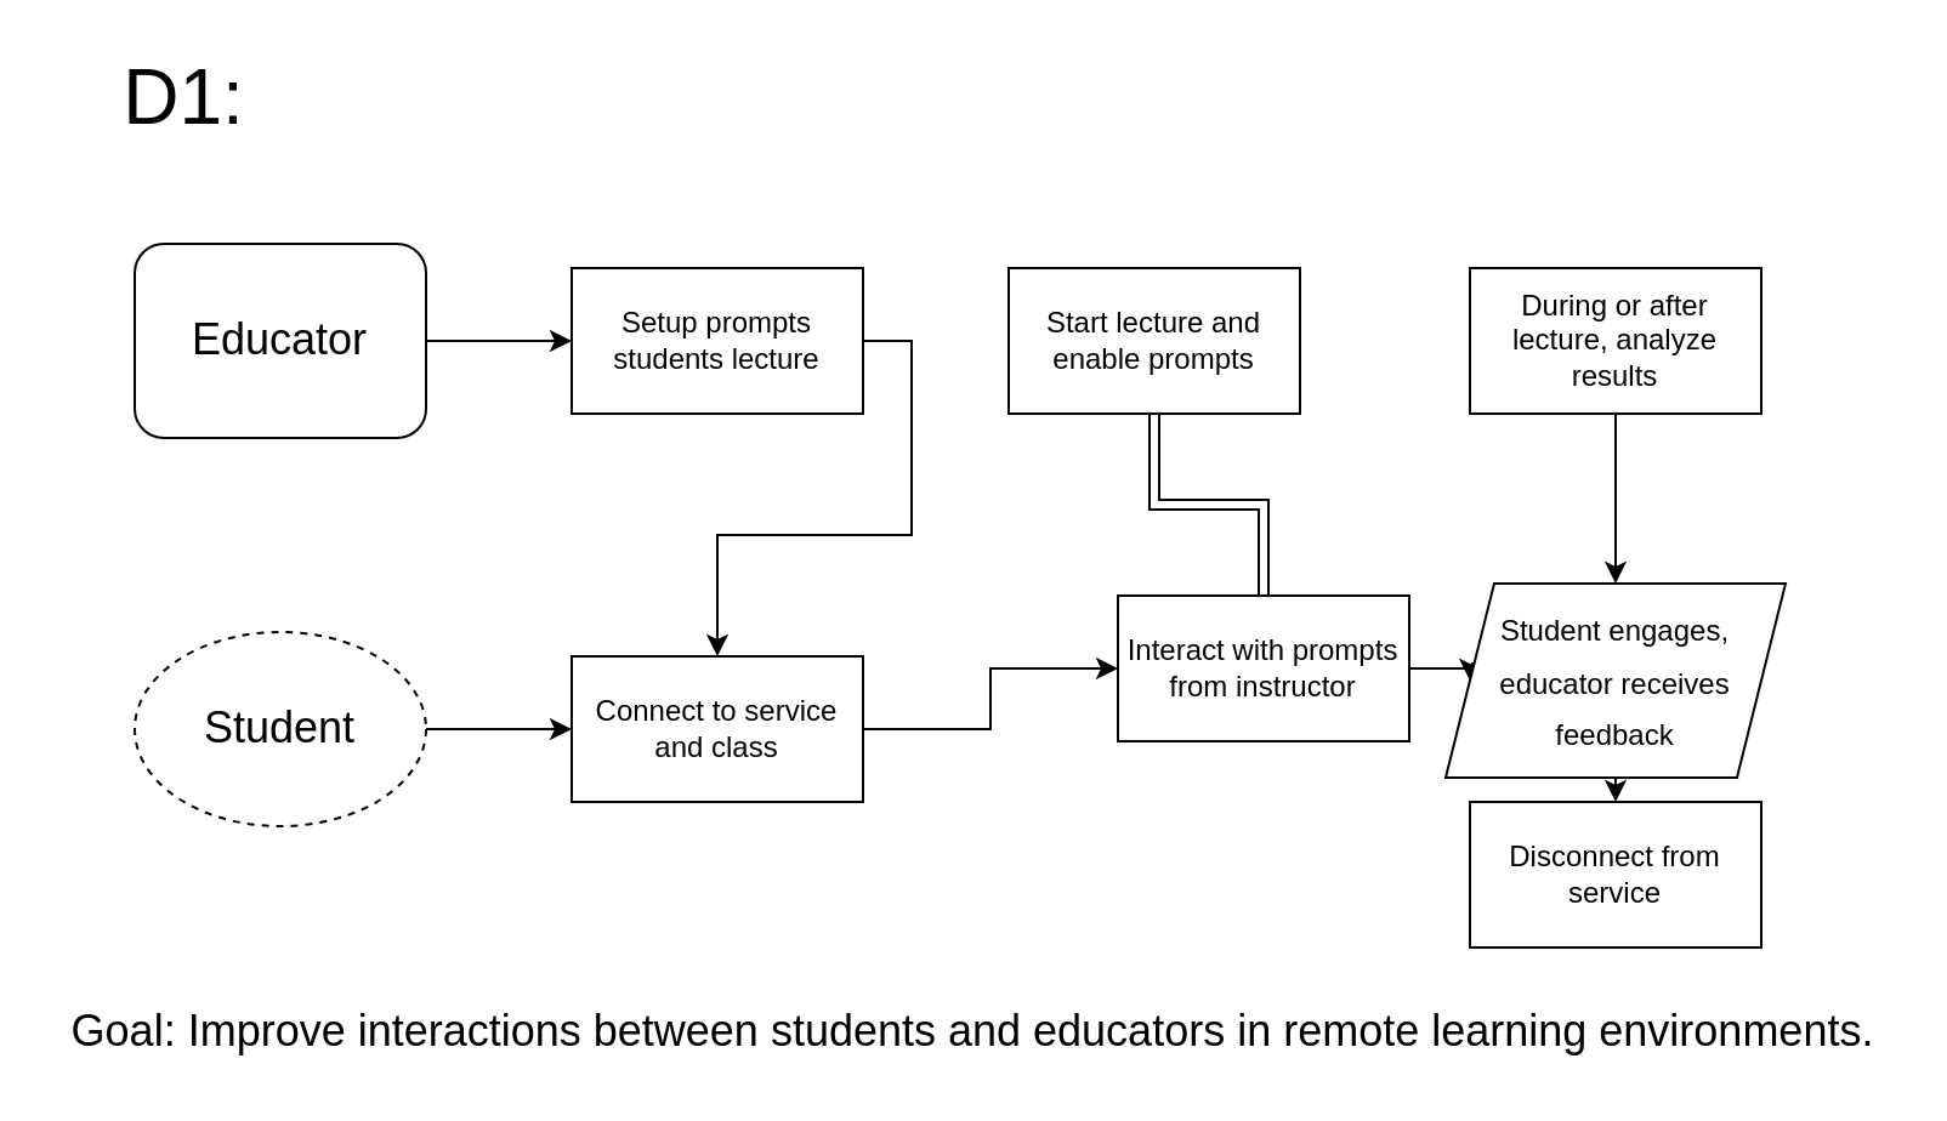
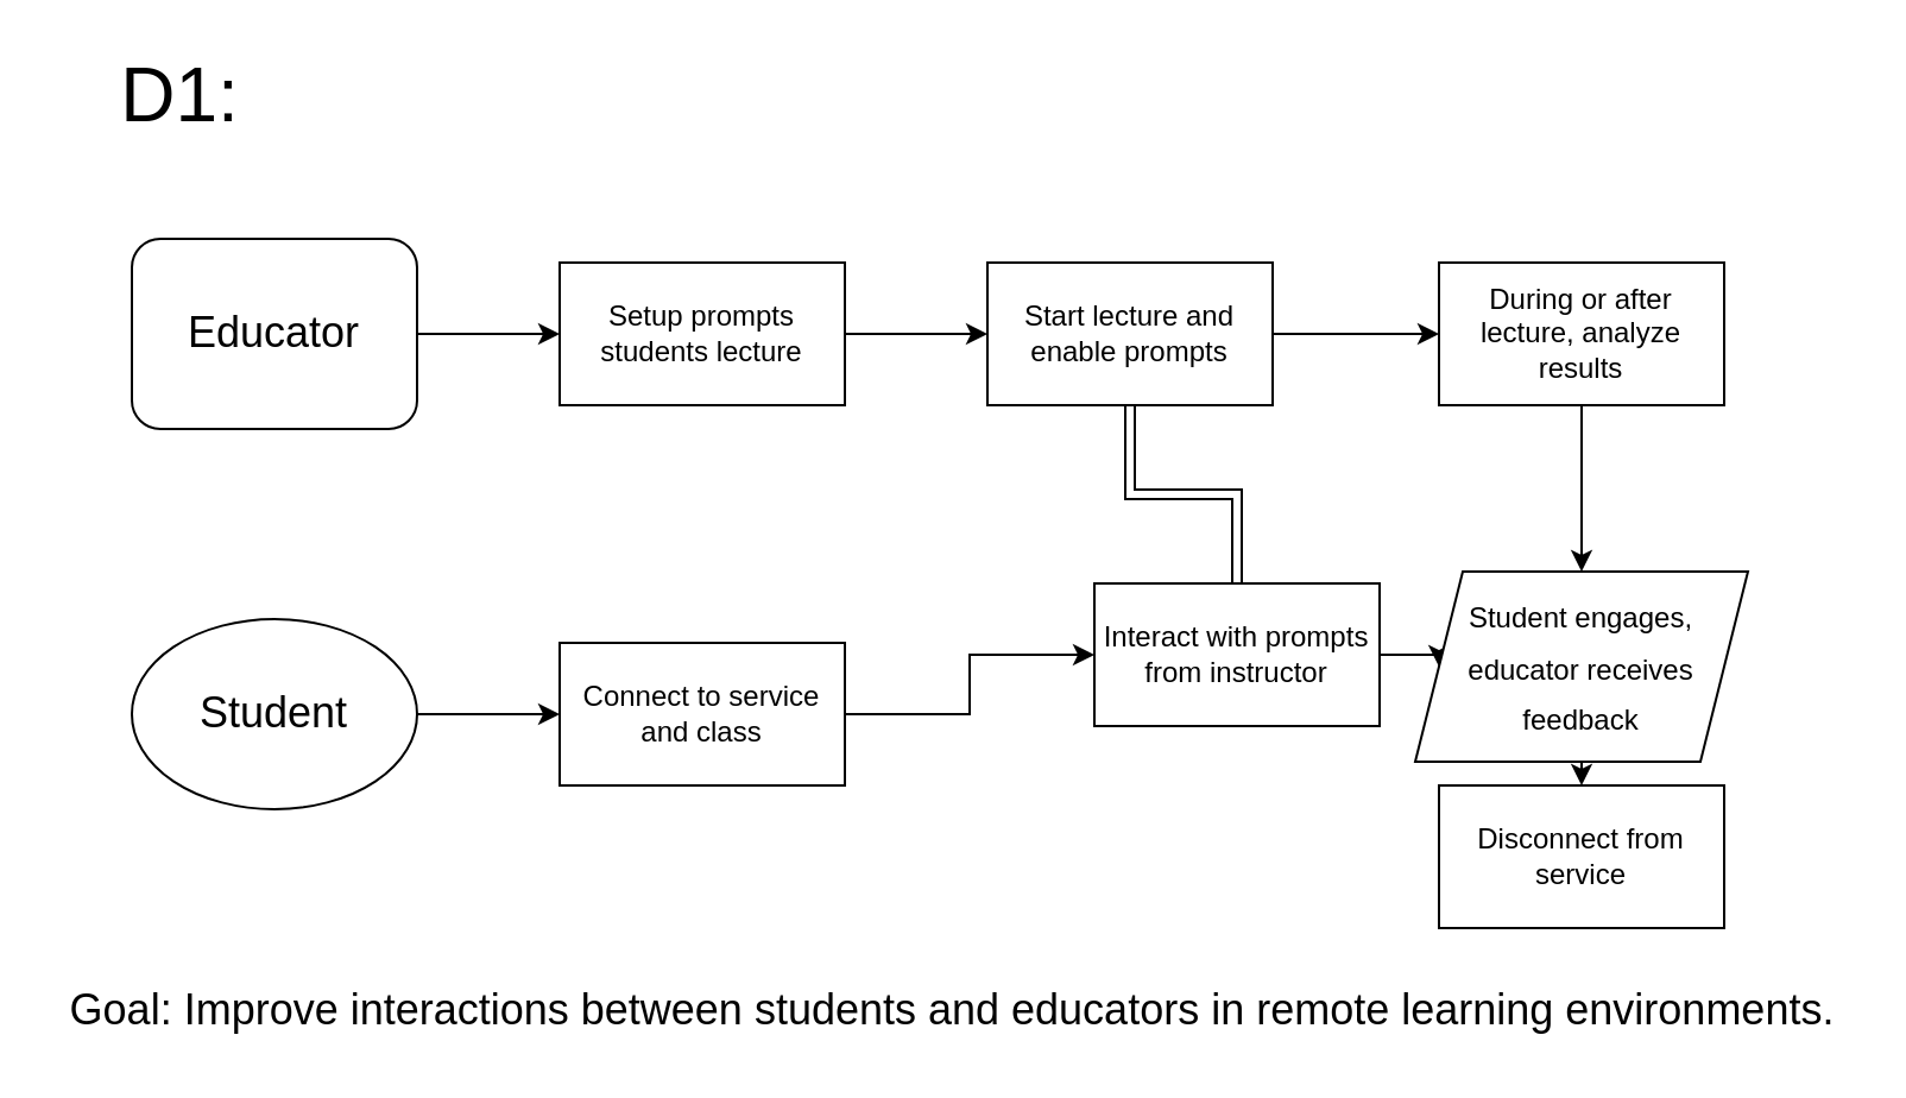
+ <mxCell id="9" style="edgeStyle=orthogonalEdgeStyle;rounded=0;orthogonalLoop=1;jettySize=auto;html=1;exitX=1;exitY=0.5;exitDx=0;exitDy=0;entryX=0;entryY=0.5;entryDx=0;entryDy=0;fontSize=12;" edge="1" parent="1" source="10" target="16"><mxGeometry relative="1" as="geometry" /></mxCell>
- <mxCell id="6" style="edgeStyle=orthogonalEdgeStyle;rounded=0;orthogonalLoop=1;jettySize=auto;html=1;exitX=1;exitY=0.5;exitDx=0;exitDy=0;fontSize=12;" edge="1" parent="1" source="7" target="12"><mxGeometry relative="1" as="geometry" /></mxCell>
+ <mxCell id="6" style="edgeStyle=orthogonalEdgeStyle;rounded=0;orthogonalLoop=1;jettySize=auto;html=1;exitX=1;exitY=0.5;exitDx=0;exitDy=0;entryX=0;entryY=0.5;entryDx=0;entryDy=0;fontSize=12;" edge="1" parent="1" source="7" target="10"><mxGeometry relative="1" as="geometry" /></mxCell>
- <mxCell id="5" value="Student" style="ellipse;whiteSpace=wrap;html=1;fontSize=18;dashed=1;" vertex="1" parent="1"><mxGeometry x="55" y="260" width="120" height="80" as="geometry" /></mxCell>
+ <mxCell id="5" value="Student" style="ellipse;whiteSpace=wrap;html=1;fontSize=18;" vertex="1" parent="1"><mxGeometry x="55" y="260" width="120" height="80" as="geometry" /></mxCell>
